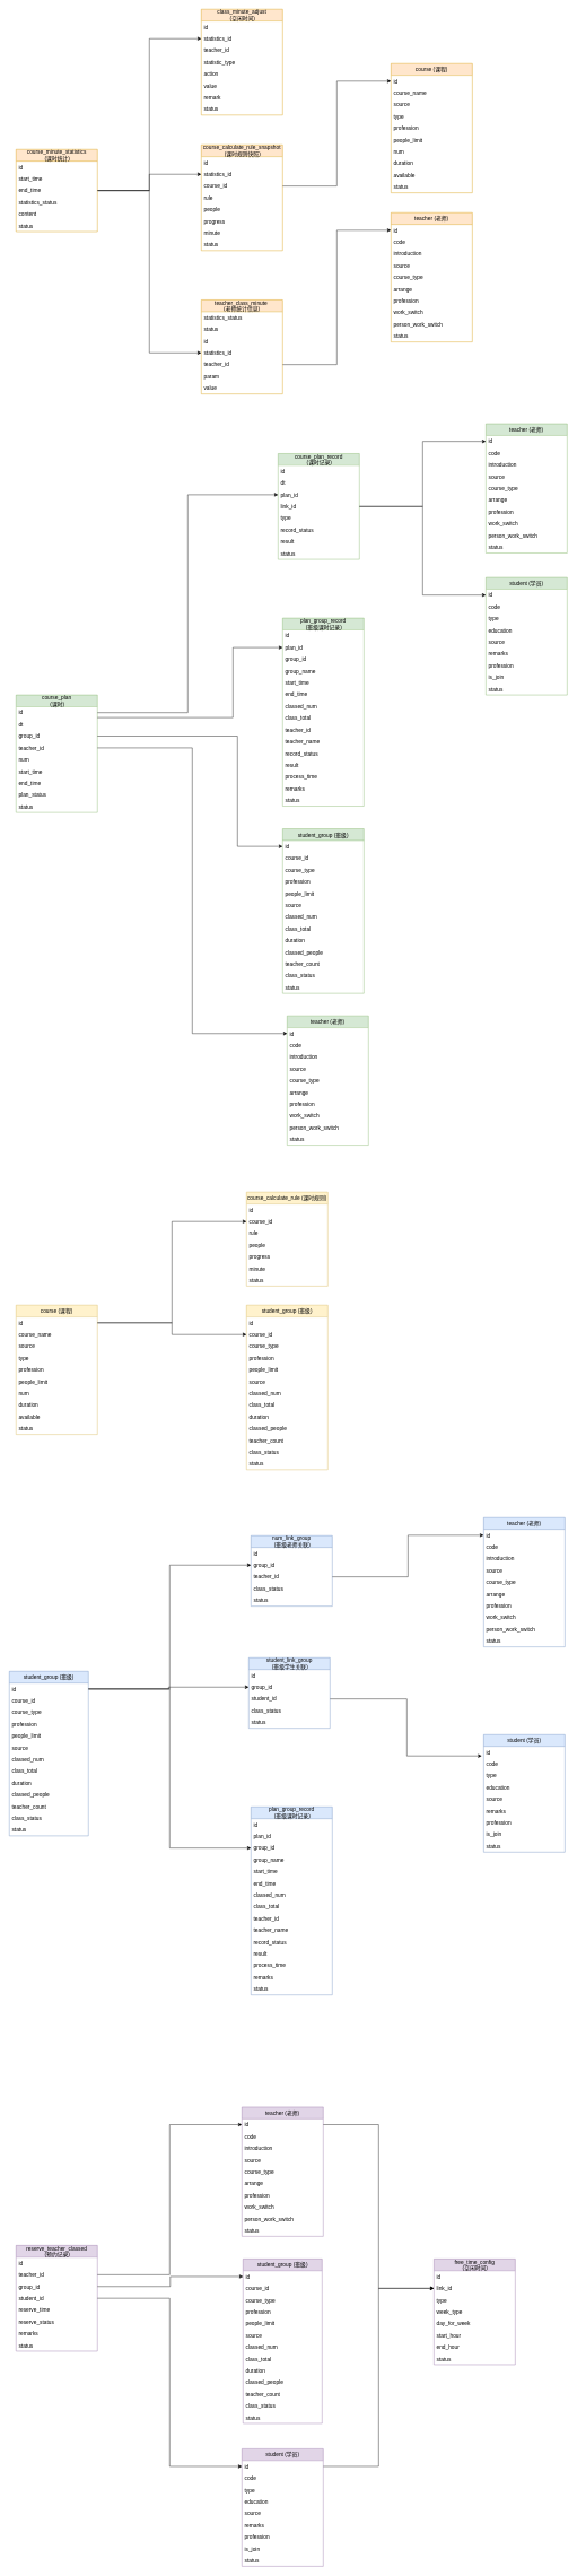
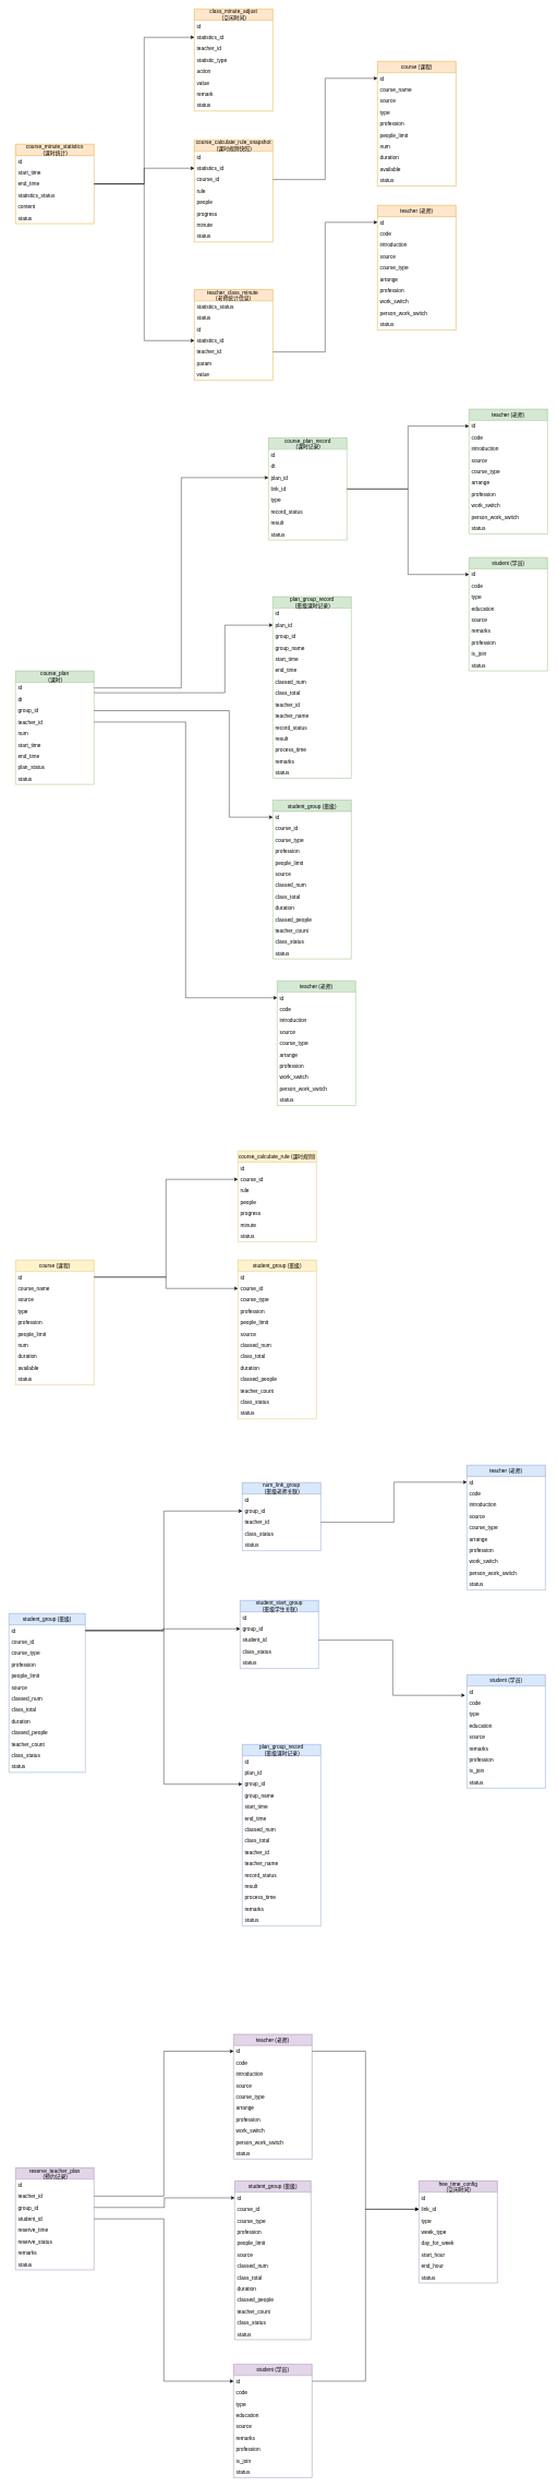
- <mxCell id="80" value="student_link_group&#10; (班级学生关联)" style="swimlane;fontStyle=0;childLayout=stackLayout;horizontal=1;startSize=26;fillColor=#dae8fc;horizontalStack=0;resizeParent=1;resizeParentMax=0;resizeLast=0;collapsible=1;marginBottom=0;swimlaneFillColor=default;strokeColor=#6c8ebf;" parent="1" vertex="1"><mxGeometry x="550" y="3667" width="180" height="156" as="geometry" /></mxCell>
+ <mxCell id="80" value="student_start_group&#10; (班级学生关联)" style="swimlane;fontStyle=0;childLayout=stackLayout;horizontal=1;startSize=26;fillColor=#dae8fc;horizontalStack=0;resizeParent=1;resizeParentMax=0;resizeLast=0;collapsible=1;marginBottom=0;swimlaneFillColor=default;strokeColor=#6c8ebf;" parent="1" vertex="1"><mxGeometry x="550" y="3667" width="180" height="156" as="geometry" /></mxCell>
- <mxCell id="57" value="reserve_teacher_classed&#10; (预约记录)" style="swimlane;fontStyle=0;childLayout=stackLayout;horizontal=1;startSize=26;fillColor=#e1d5e7;horizontalStack=0;resizeParent=1;resizeParentMax=0;resizeLast=0;collapsible=1;marginBottom=0;swimlaneFillColor=default;strokeColor=#9673a6;" parent="1" vertex="1"><mxGeometry x="35" y="4967" width="180" height="234" as="geometry" /></mxCell>
+ <mxCell id="57" value="reserve_teacher_plan&#10; (预约记录)" style="swimlane;fontStyle=0;childLayout=stackLayout;horizontal=1;startSize=26;fillColor=#e1d5e7;horizontalStack=0;resizeParent=1;resizeParentMax=0;resizeLast=0;collapsible=1;marginBottom=0;swimlaneFillColor=default;strokeColor=#9673a6;" parent="1" vertex="1"><mxGeometry x="35" y="4967" width="180" height="234" as="geometry" /></mxCell>
